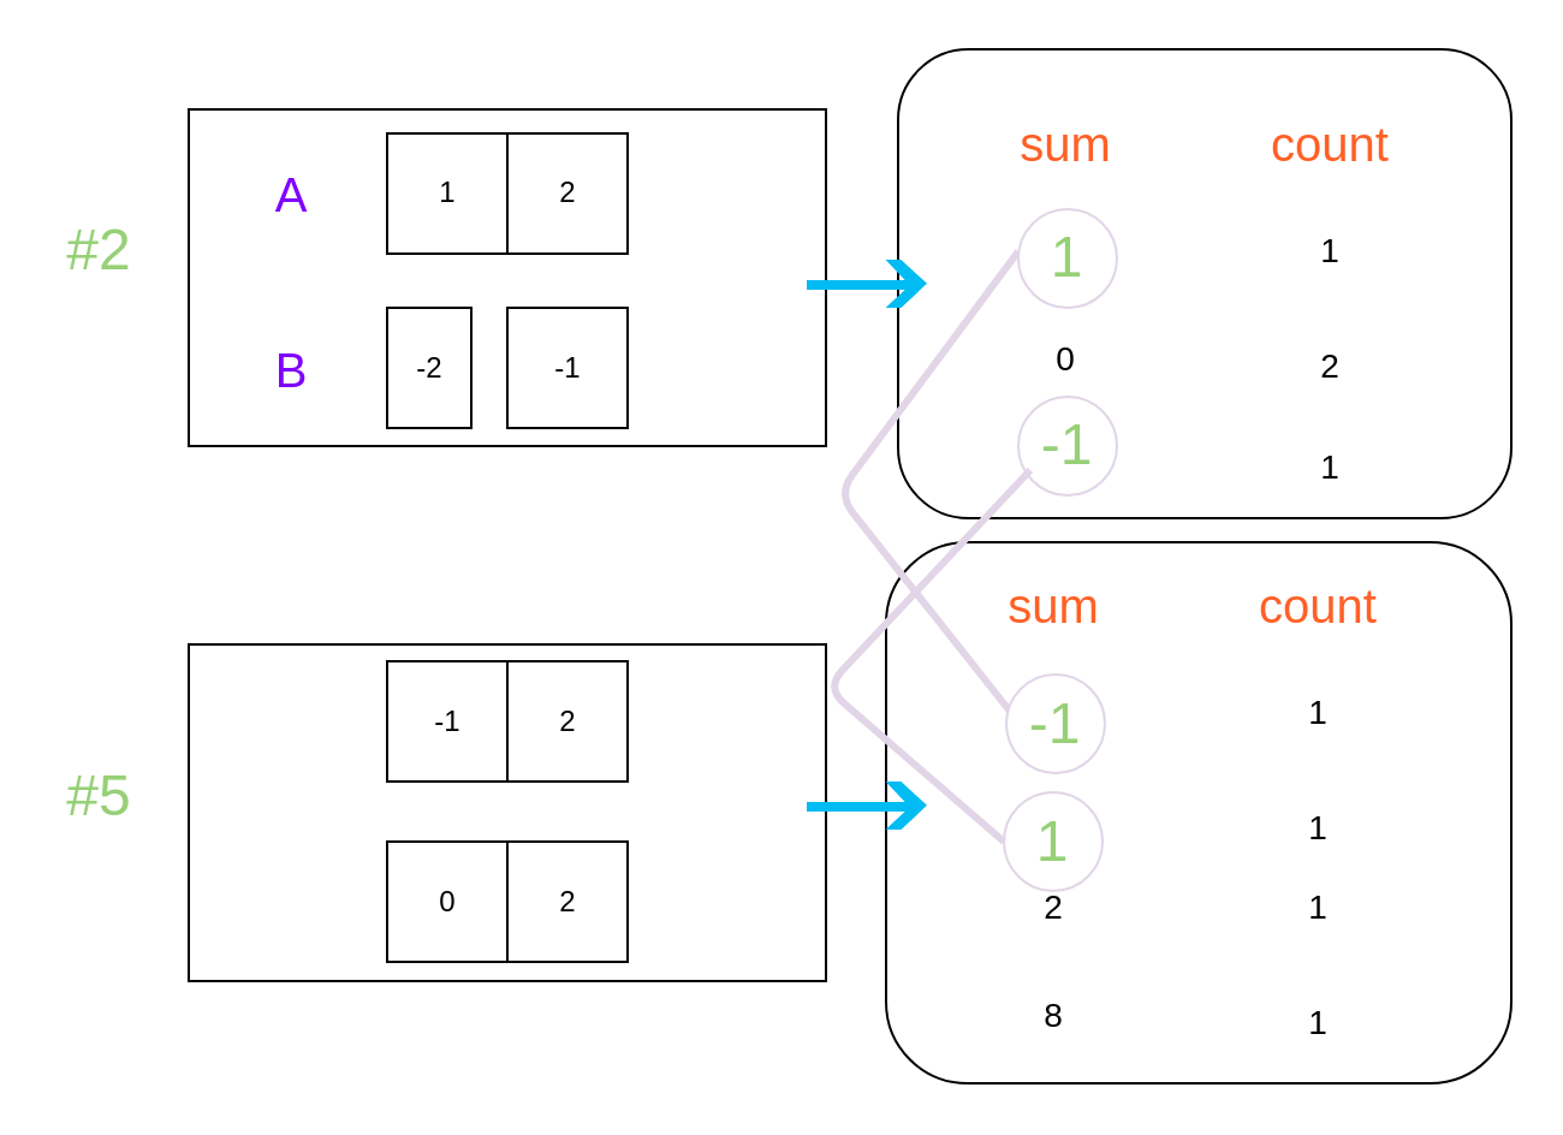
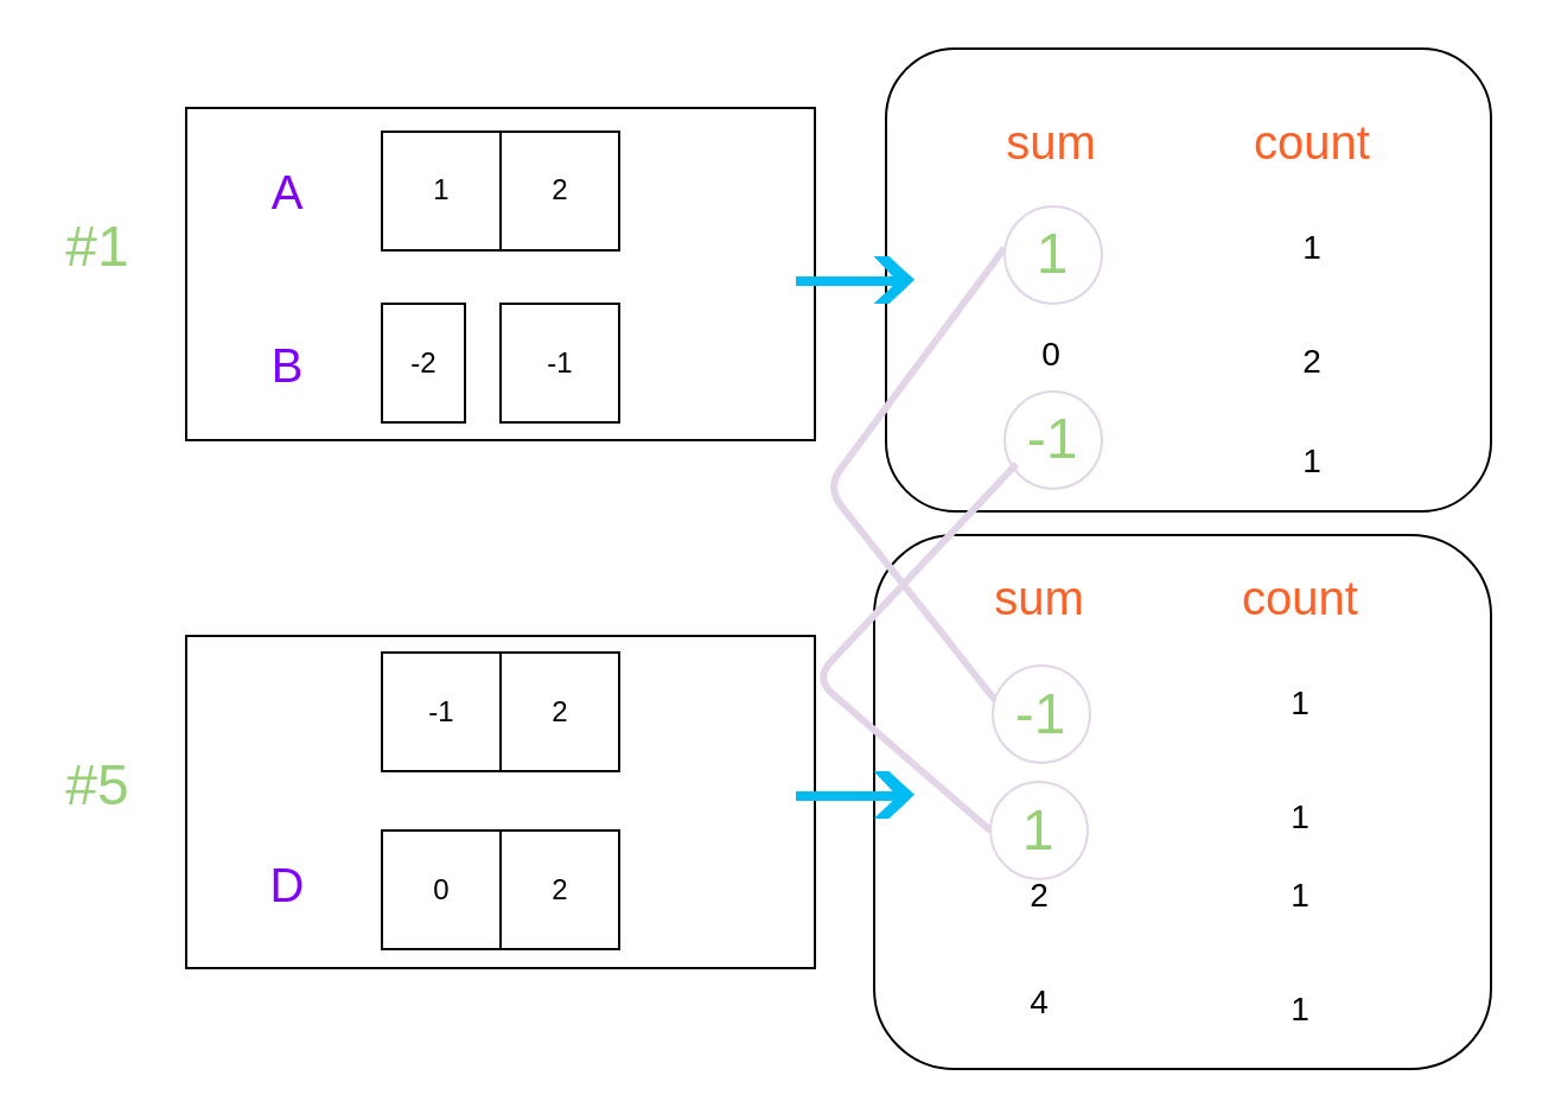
- <mxCell id="31" value="#2" style="text;html=1;strokeColor=none;fillColor=none;align=center;verticalAlign=middle;whiteSpace=wrap;rounded=0;fontSize=24;fontColor=#97D077;" vertex="1" parent="1"><mxGeometry x="20.5" y="94" width="40" height="20" as="geometry" /></mxCell>
+ <mxCell id="31" value="#1" style="text;html=1;strokeColor=none;fillColor=none;align=center;verticalAlign=middle;whiteSpace=wrap;rounded=0;fontSize=24;fontColor=#97D077;" vertex="1" parent="1"><mxGeometry x="20.5" y="94" width="40" height="20" as="geometry" /></mxCell>
+ <mxCell id="14" value="D" style="text;html=1;strokeColor=none;fillColor=none;align=center;verticalAlign=middle;whiteSpace=wrap;rounded=0;fontColor=#7F00FF;fontSize=20;" vertex="1" parent="1"><mxGeometry x="100.5" y="362" width="40" height="20" as="geometry" /></mxCell>
- <mxCell id="27" value="8" style="text;html=1;strokeColor=none;fillColor=none;align=center;verticalAlign=middle;whiteSpace=wrap;rounded=0;fontSize=14;fontColor=#000000;" vertex="1" parent="1"><mxGeometry x="418" y="412" width="40" height="20" as="geometry" /></mxCell>
+ <mxCell id="27" value="4" style="text;html=1;strokeColor=none;fillColor=none;align=center;verticalAlign=middle;whiteSpace=wrap;rounded=0;fontSize=14;fontColor=#000000;" vertex="1" parent="1"><mxGeometry x="418" y="412" width="40" height="20" as="geometry" /></mxCell>
